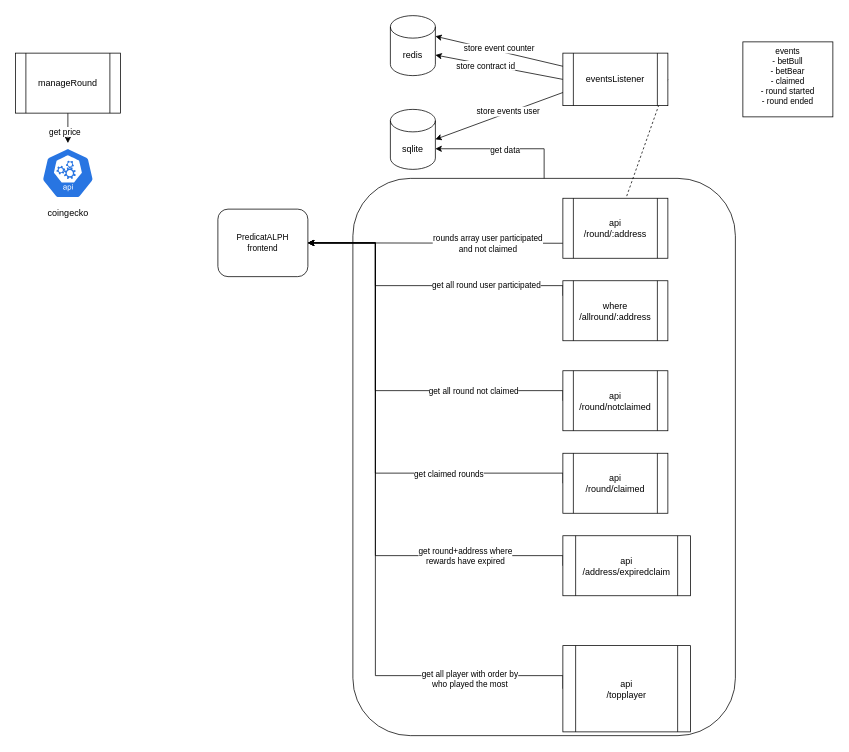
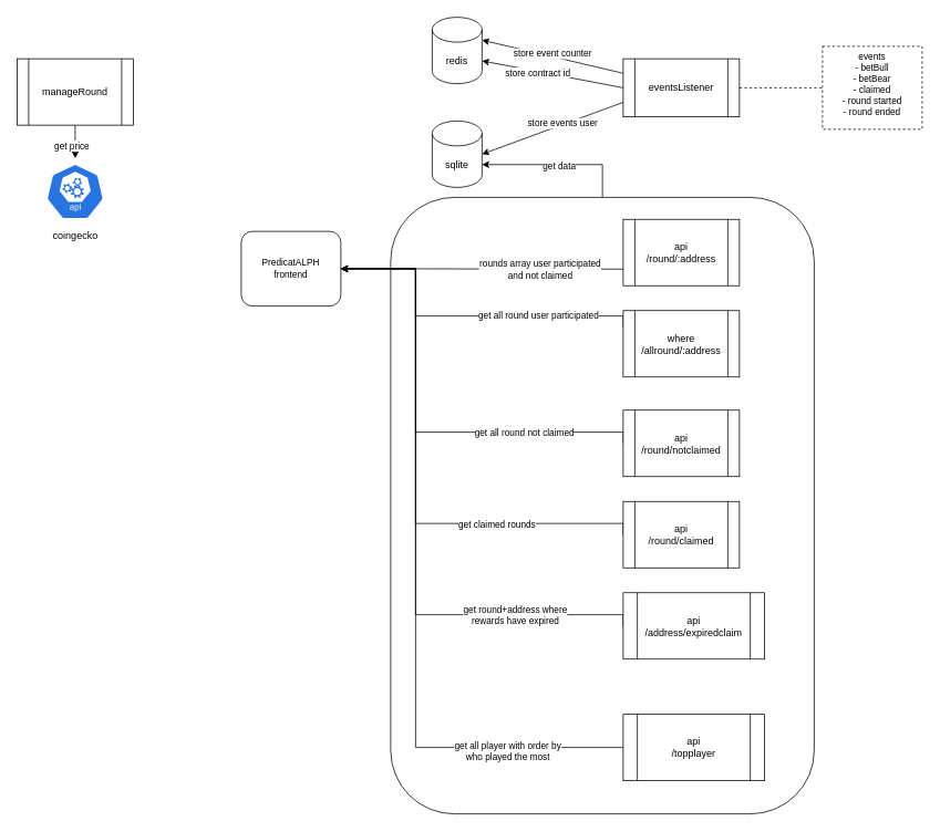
- <mxCell id="20" value="events&lt;br&gt;- betBull&lt;br&gt;- betBear&lt;br&gt;- claimed&lt;br&gt;- round started&lt;br&gt;- round ended" style="rounded=0;whiteSpace=wrap;html=1;labelBackgroundColor=none;fontFamily=Helvetica;fontSize=11;align=center;verticalAlign=top;" parent="1" vertex="1"><mxGeometry x="990" y="55" width="120" height="100" as="geometry" /></mxCell>
+ <mxCell id="20" value="events&lt;br&gt;- betBull&lt;br&gt;- betBear&lt;br&gt;- claimed&lt;br&gt;- round started&lt;br&gt;- round ended" style="rounded=0;whiteSpace=wrap;html=1;labelBackgroundColor=none;fontFamily=Helvetica;fontSize=11;align=center;verticalAlign=top;dashed=1;" parent="1" vertex="1"><mxGeometry x="990" y="55" width="120" height="100" as="geometry" /></mxCell>
- <mxCell id="5" style="edgeStyle=none;rounded=0;orthogonalLoop=1;jettySize=auto;html=1;exitX=1;exitY=0.5;exitDx=0;exitDy=0;fontFamily=Helvetica;fontSize=11;endArrow=none;endFill=0;dashed=1;" parent="1" source="8" target="15" edge="1"><mxGeometry relative="1" as="geometry" /></mxCell>
+ <mxCell id="5" style="edgeStyle=none;rounded=0;orthogonalLoop=1;jettySize=auto;html=1;exitX=1;exitY=0.5;exitDx=0;exitDy=0;entryX=0;entryY=0.5;entryDx=0;entryDy=0;fontFamily=Helvetica;fontSize=11;endArrow=none;endFill=0;dashed=1;" parent="1" source="8" target="20" edge="1"><mxGeometry relative="1" as="geometry" /></mxCell>
- <mxCell id="38" value="api&lt;br&gt;/topplayer" style="shape=process;whiteSpace=wrap;html=1;backgroundOutline=1;" parent="1" vertex="1"><mxGeometry x="750" y="860" width="170" height="115" as="geometry" /></mxCell>
+ <mxCell id="38" value="api&lt;br&gt;/topplayer" style="shape=process;whiteSpace=wrap;html=1;backgroundOutline=1;" parent="1" vertex="1"><mxGeometry x="750" y="860" width="170" height="80" as="geometry" /></mxCell>
